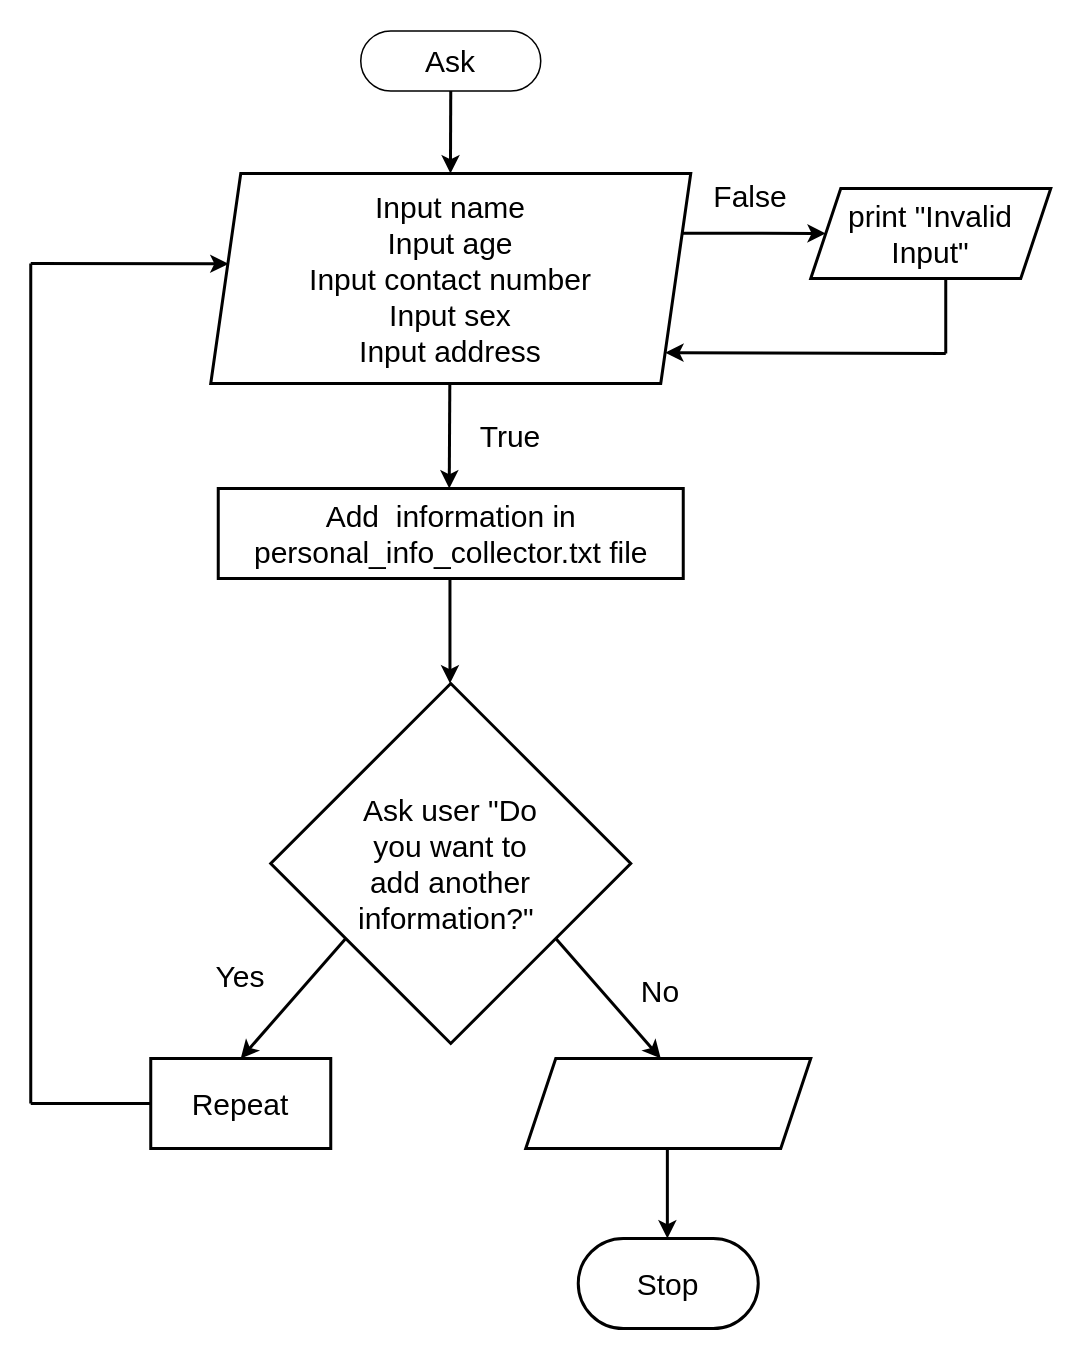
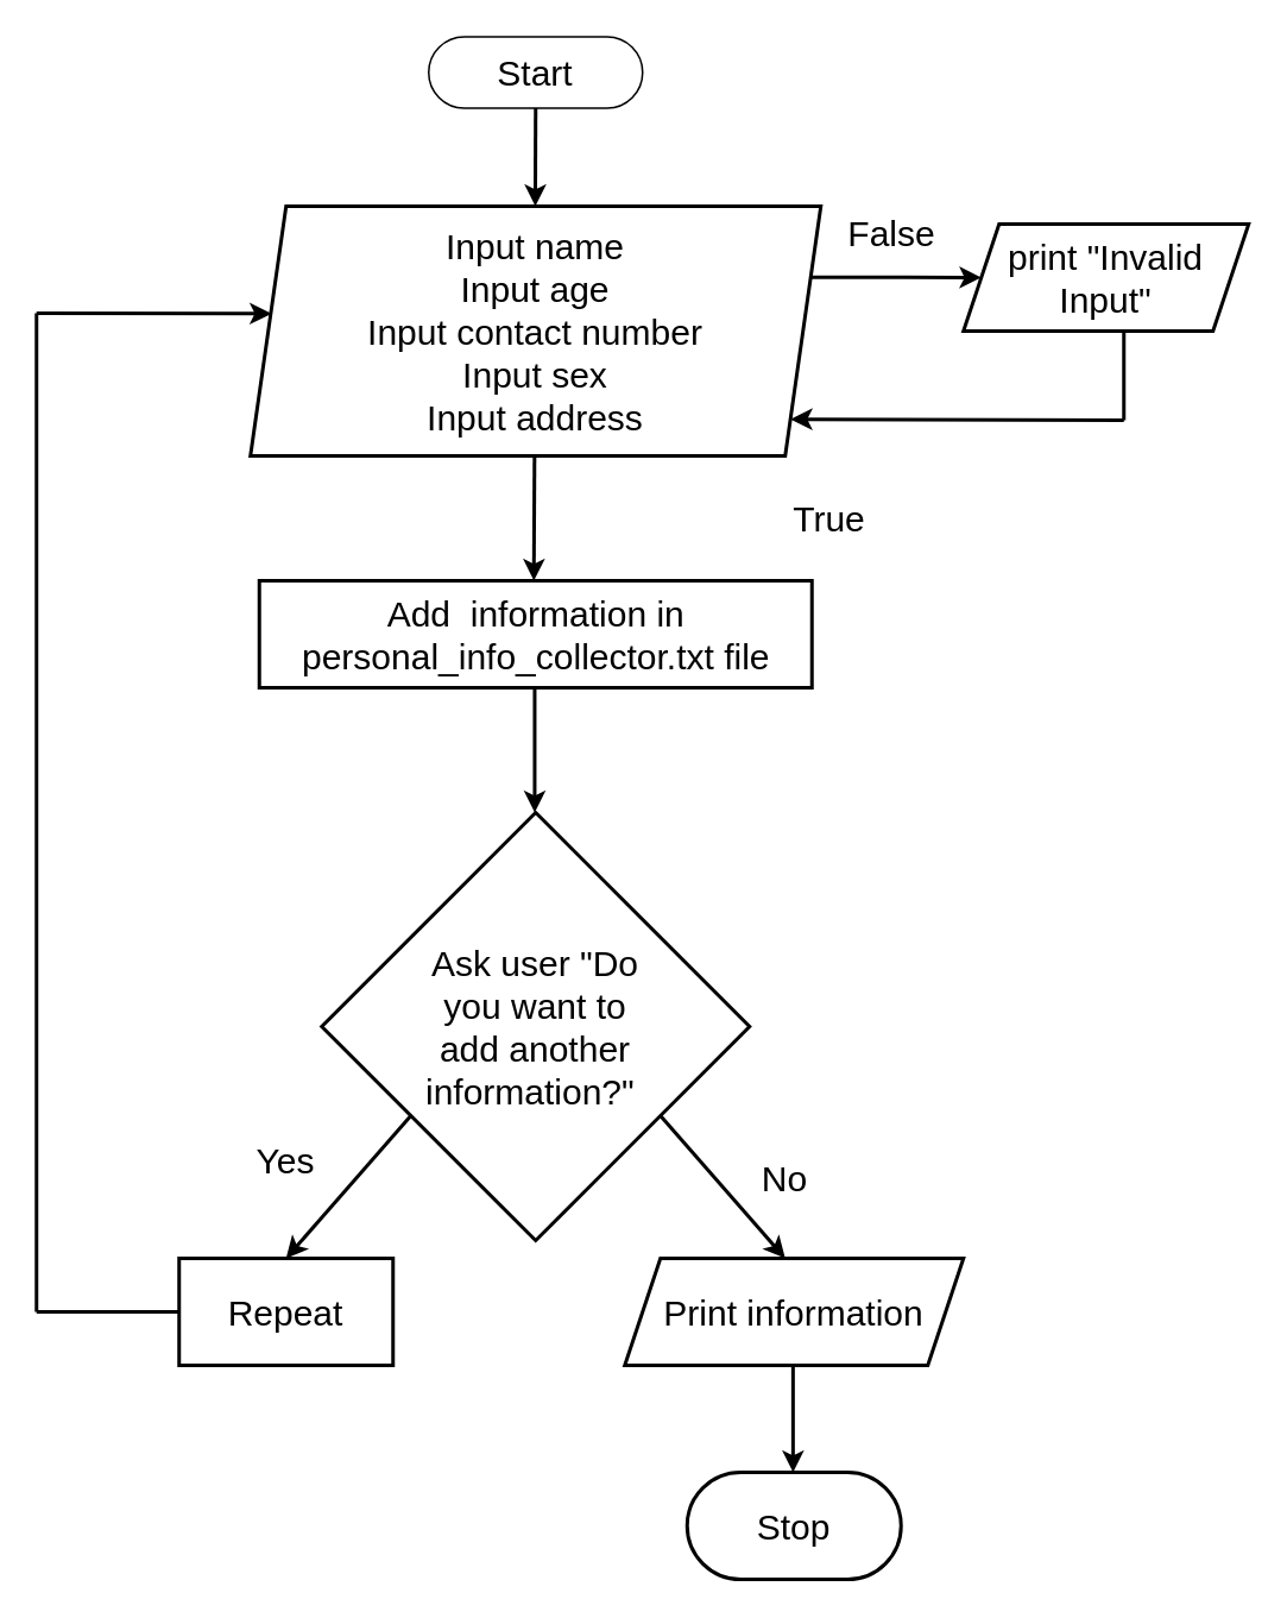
- <mxCell id="4" value="&lt;font style=&quot;font-size: 20px;&quot;&gt;Ask&lt;/font&gt;" style="text;strokeColor=none;align=center;fillColor=none;html=1;verticalAlign=middle;whiteSpace=wrap;rounded=0;strokeWidth=4;" vertex="1" parent="1"><mxGeometry x="270" y="25" width="60" height="30" as="geometry" /></mxCell>
+ <mxCell id="4" value="&lt;font style=&quot;font-size: 20px;&quot;&gt;Start&lt;/font&gt;" style="text;strokeColor=none;align=center;fillColor=none;html=1;verticalAlign=middle;whiteSpace=wrap;rounded=0;strokeWidth=4;" vertex="1" parent="1"><mxGeometry x="270" y="25" width="60" height="30" as="geometry" /></mxCell>
- <mxCell id="14" value="True" style="text;strokeColor=none;align=center;fillColor=none;html=1;verticalAlign=middle;whiteSpace=wrap;rounded=0;strokeWidth=2;fontSize=20;" vertex="1" parent="1"><mxGeometry x="310" y="275" width="60" height="30" as="geometry" /></mxCell>
+ <mxCell id="14" value="True" style="text;strokeColor=none;align=center;fillColor=none;html=1;verticalAlign=middle;whiteSpace=wrap;rounded=0;strokeWidth=2;fontSize=20;" vertex="1" parent="1"><mxGeometry x="435" y="275" width="60" height="30" as="geometry" /></mxCell>
+ <mxCell id="30" value="Print information" style="text;strokeColor=none;align=center;fillColor=none;html=1;verticalAlign=middle;whiteSpace=wrap;rounded=0;strokeWidth=2;fontSize=20;" vertex="1" parent="1"><mxGeometry x="365" y="720" width="160" height="30" as="geometry" /></mxCell>
